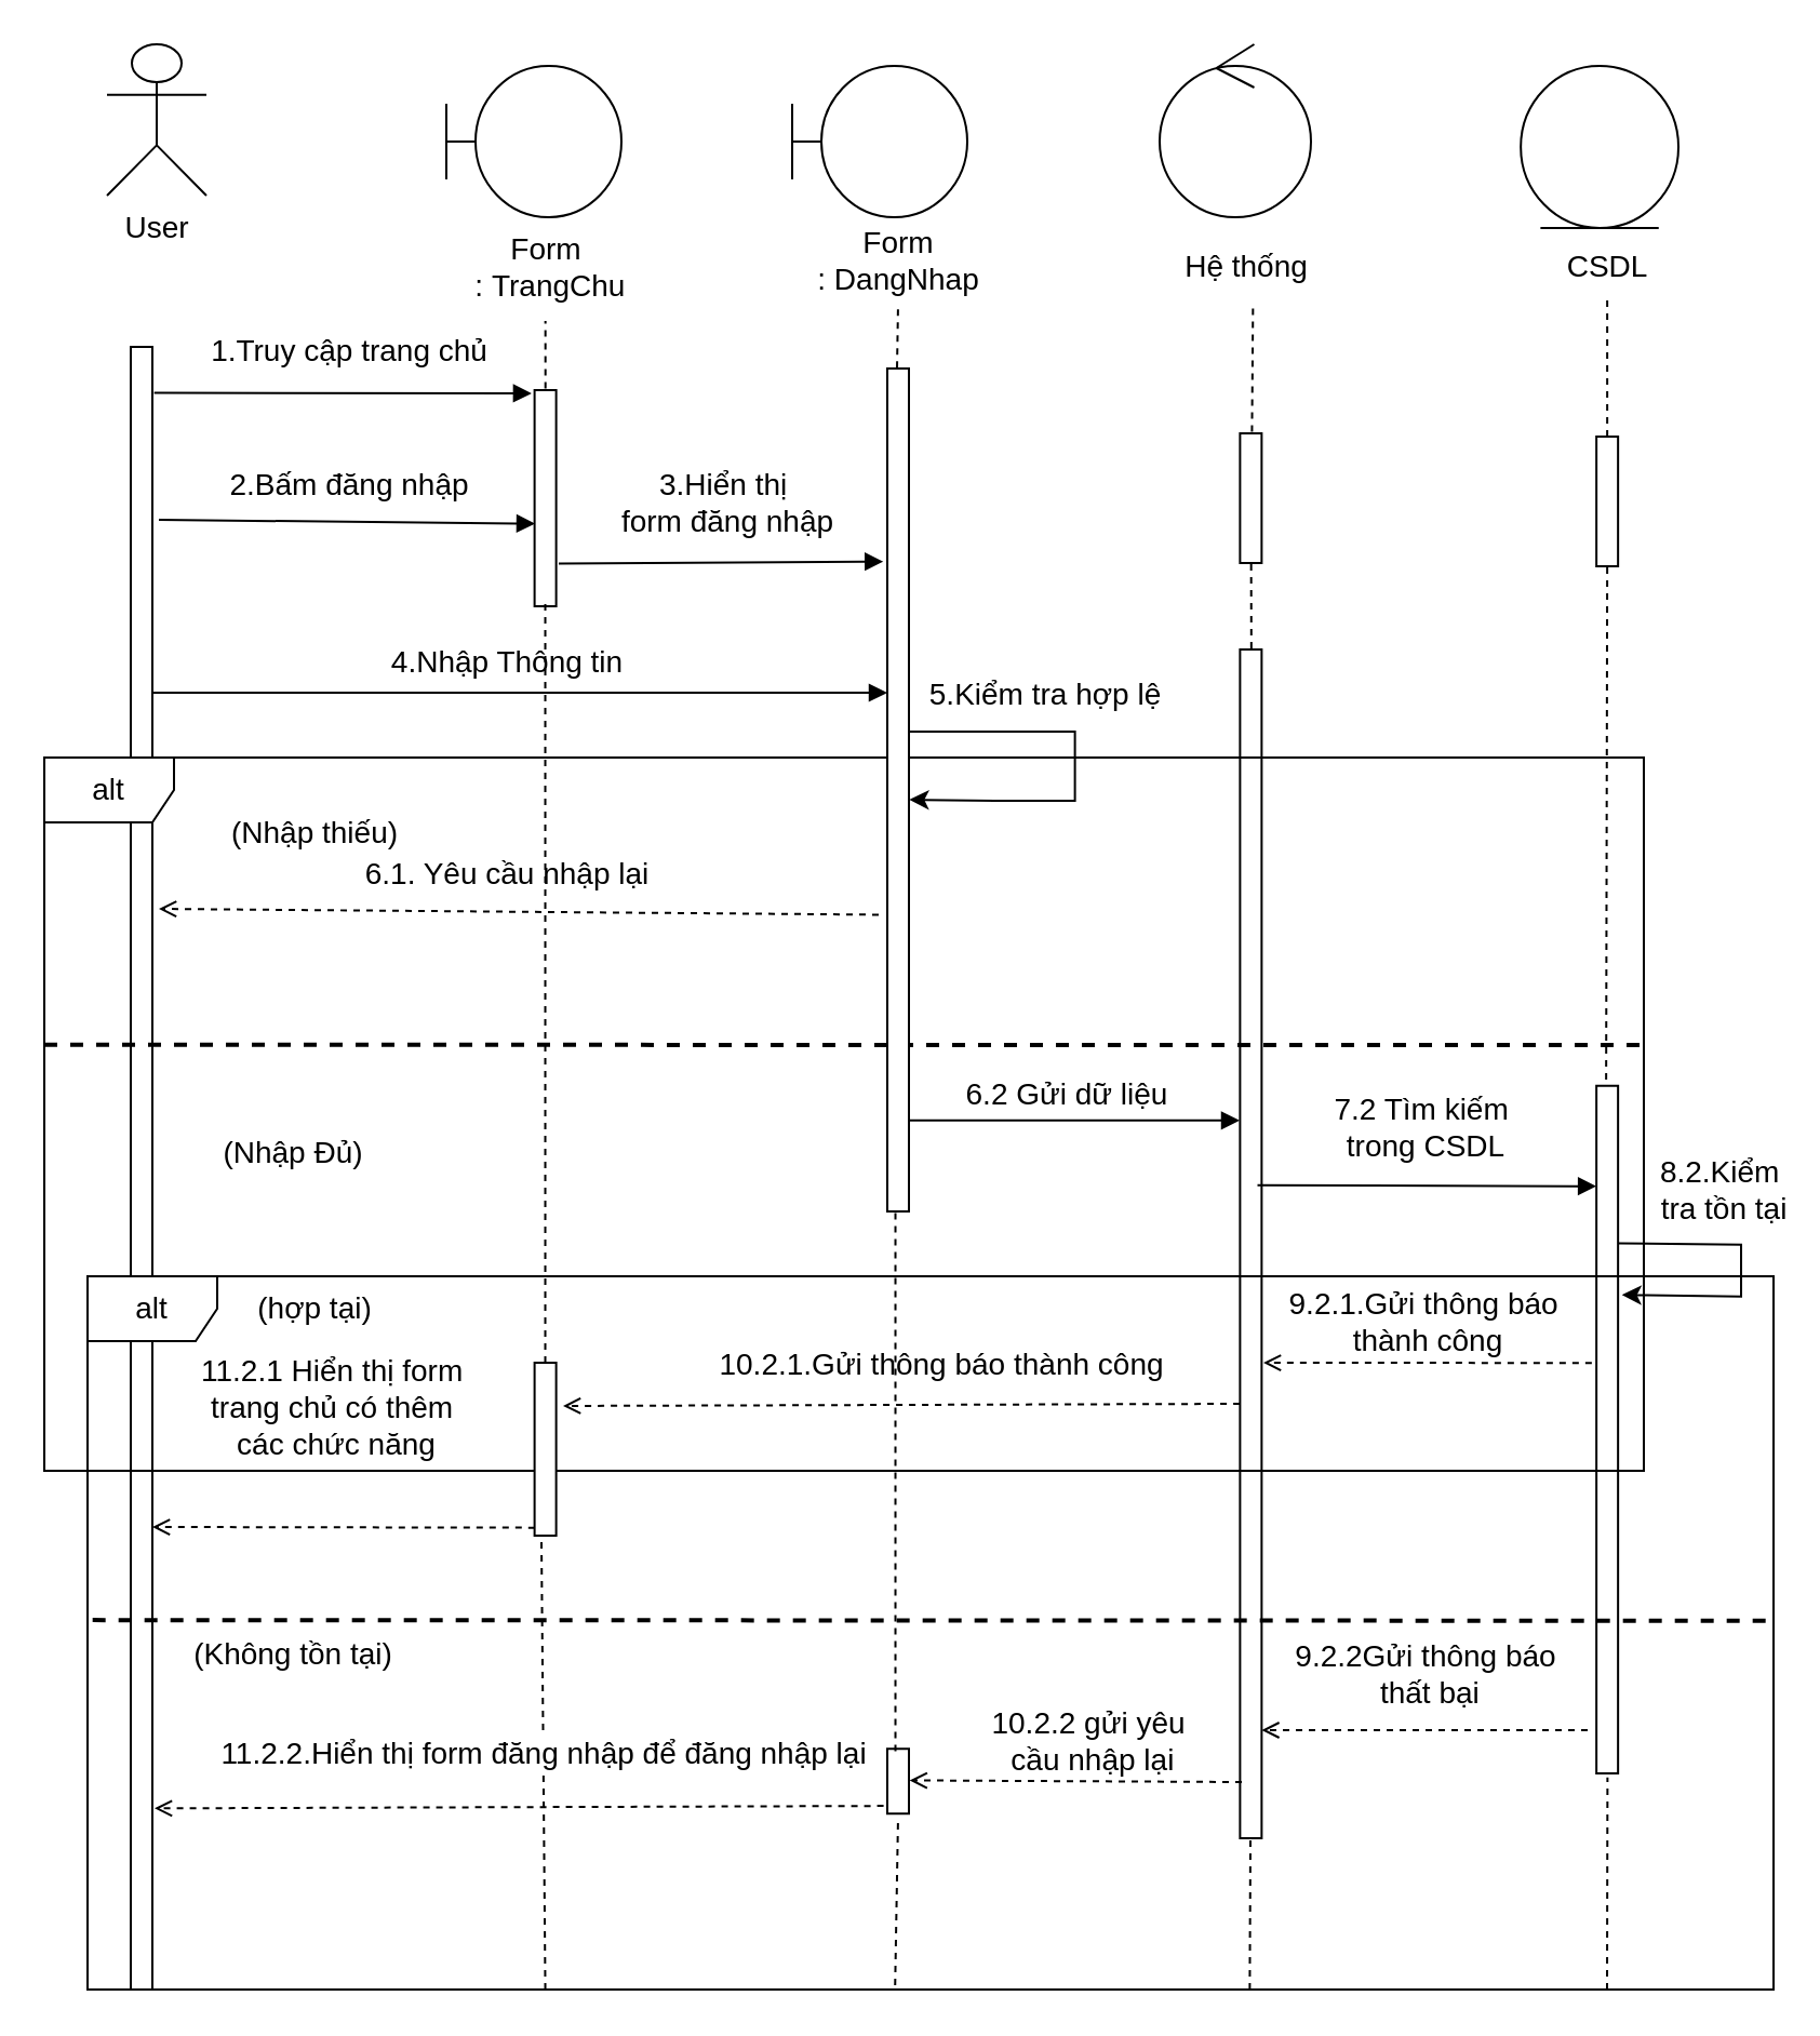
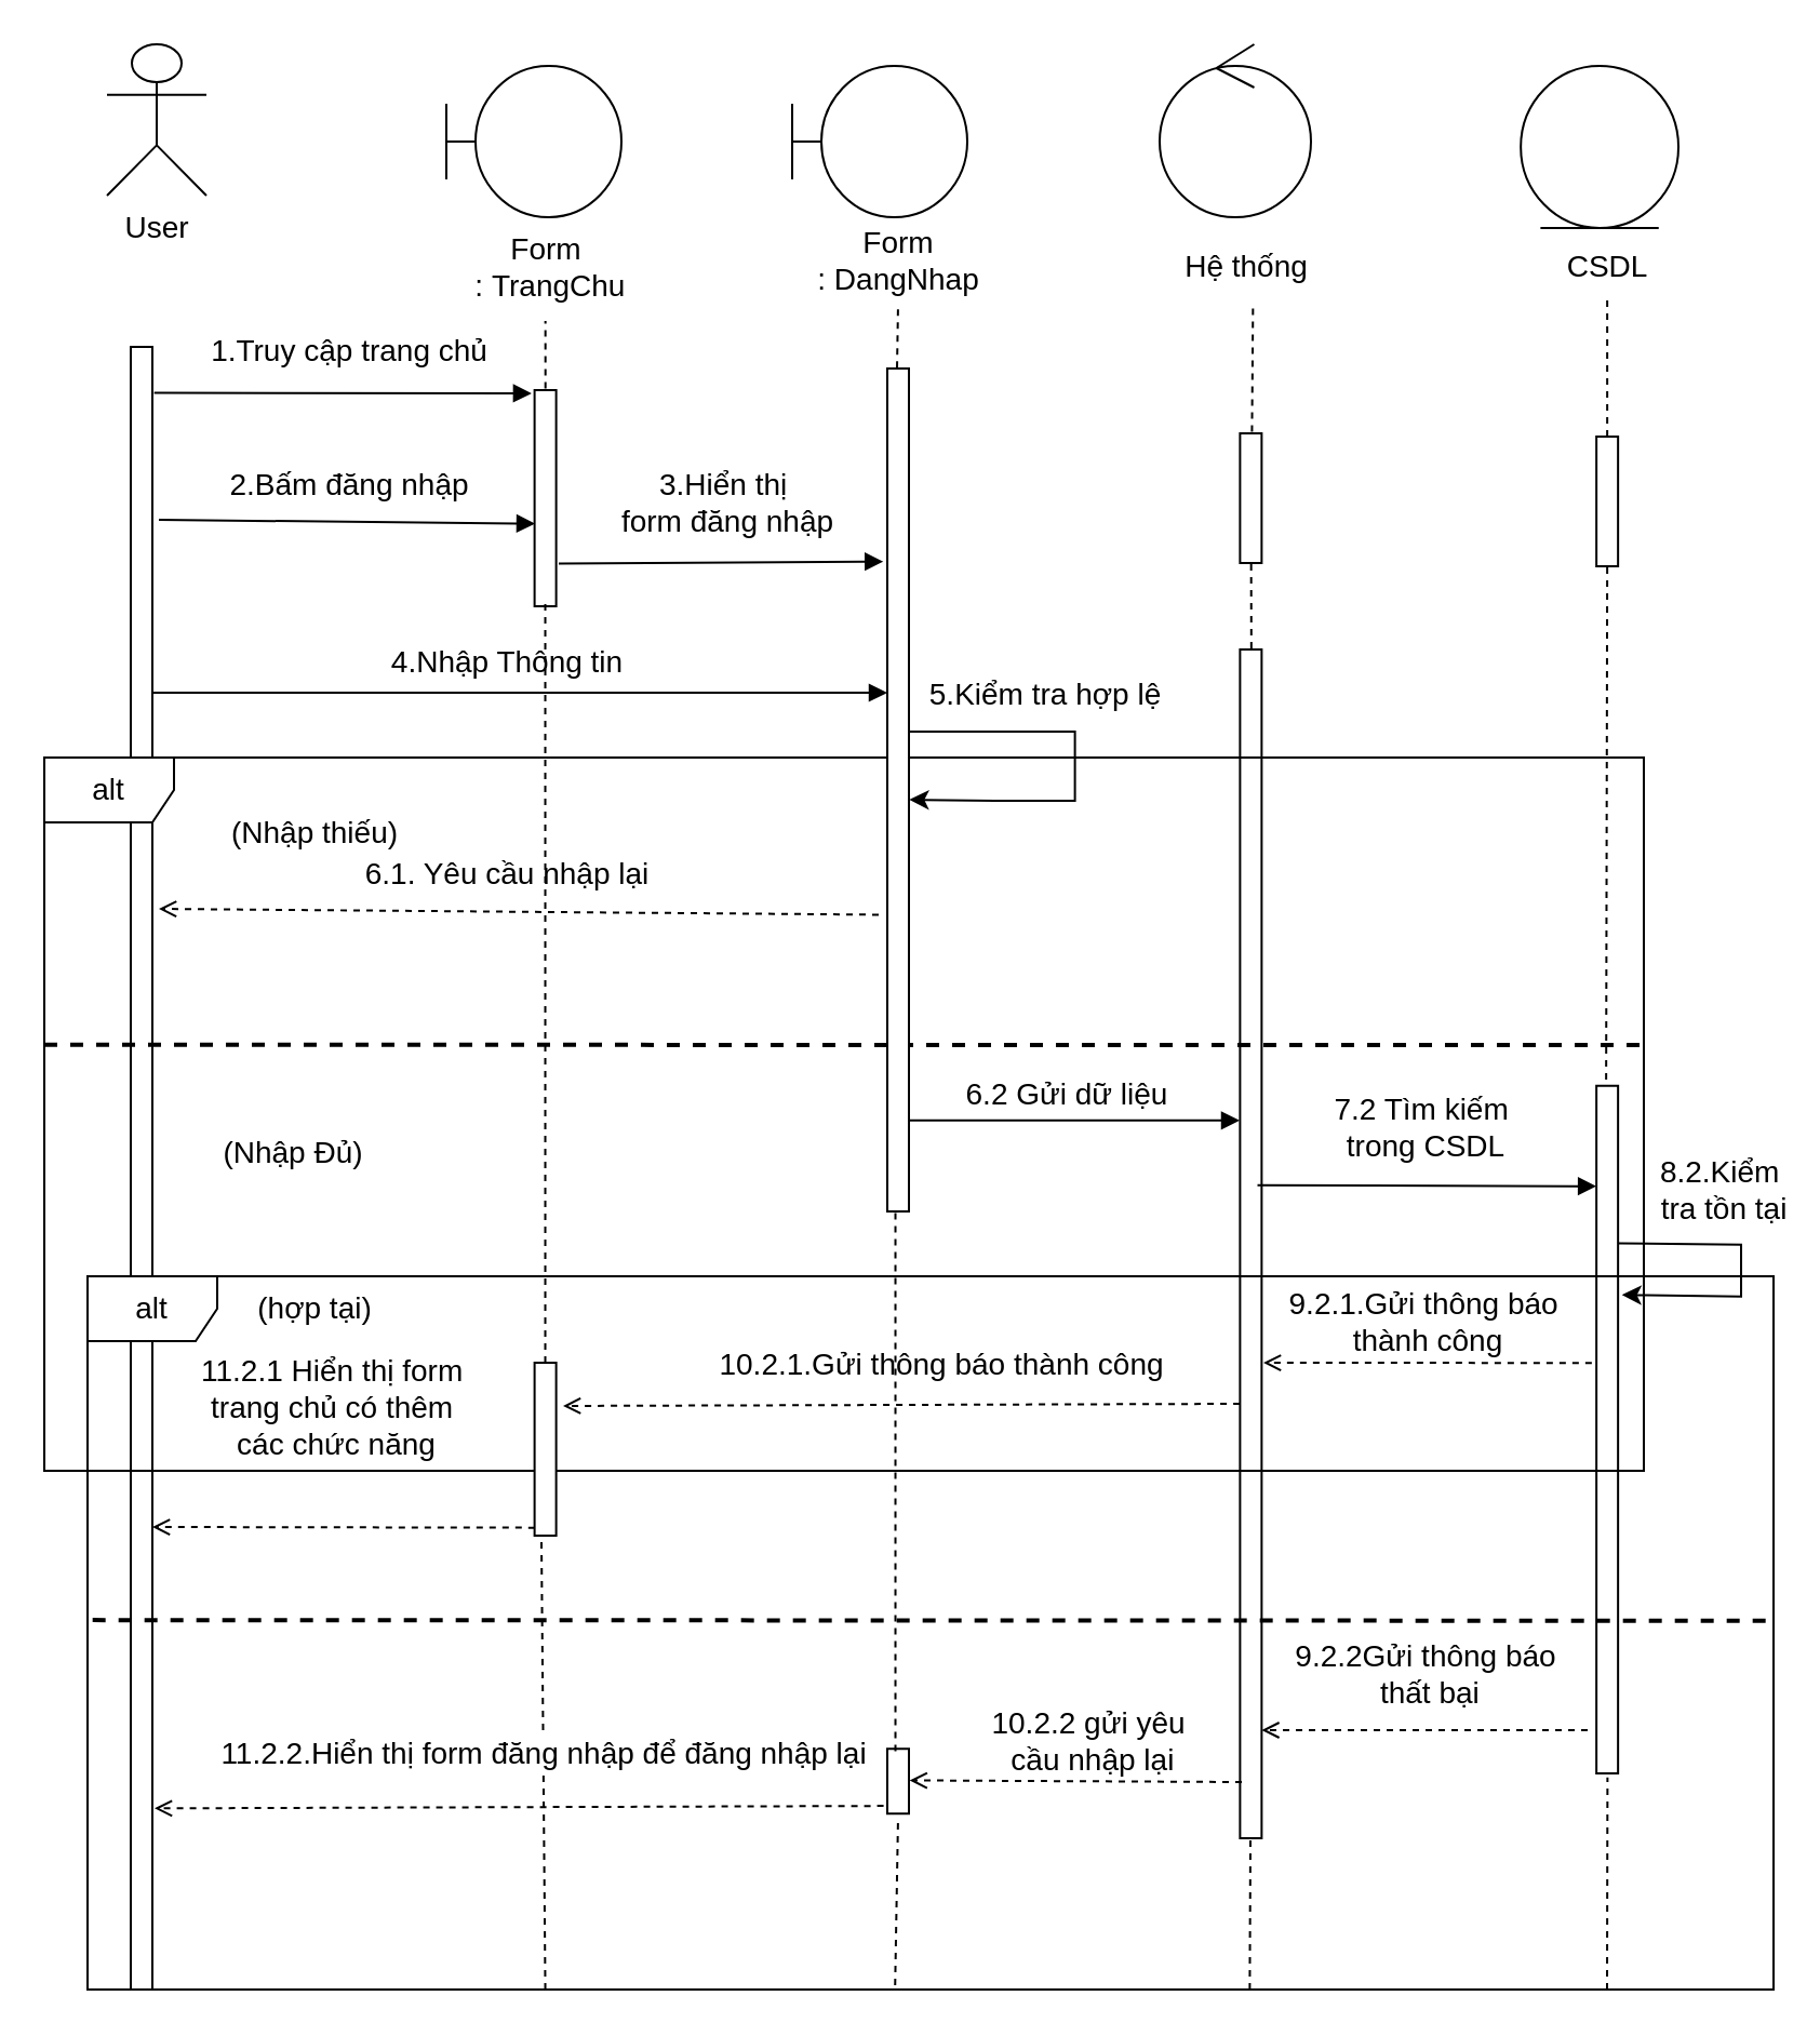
- <mxCell id="44" value="(Không tồn tại)" style="text;html=1;align=center;verticalAlign=middle;resizable=0;points=[];autosize=1;strokeColor=none;fillColor=none;fontSize=14;" parent="1" vertex="1"><mxGeometry x="75" y="750" width="120" height="30" as="geometry" /></mxCell>
